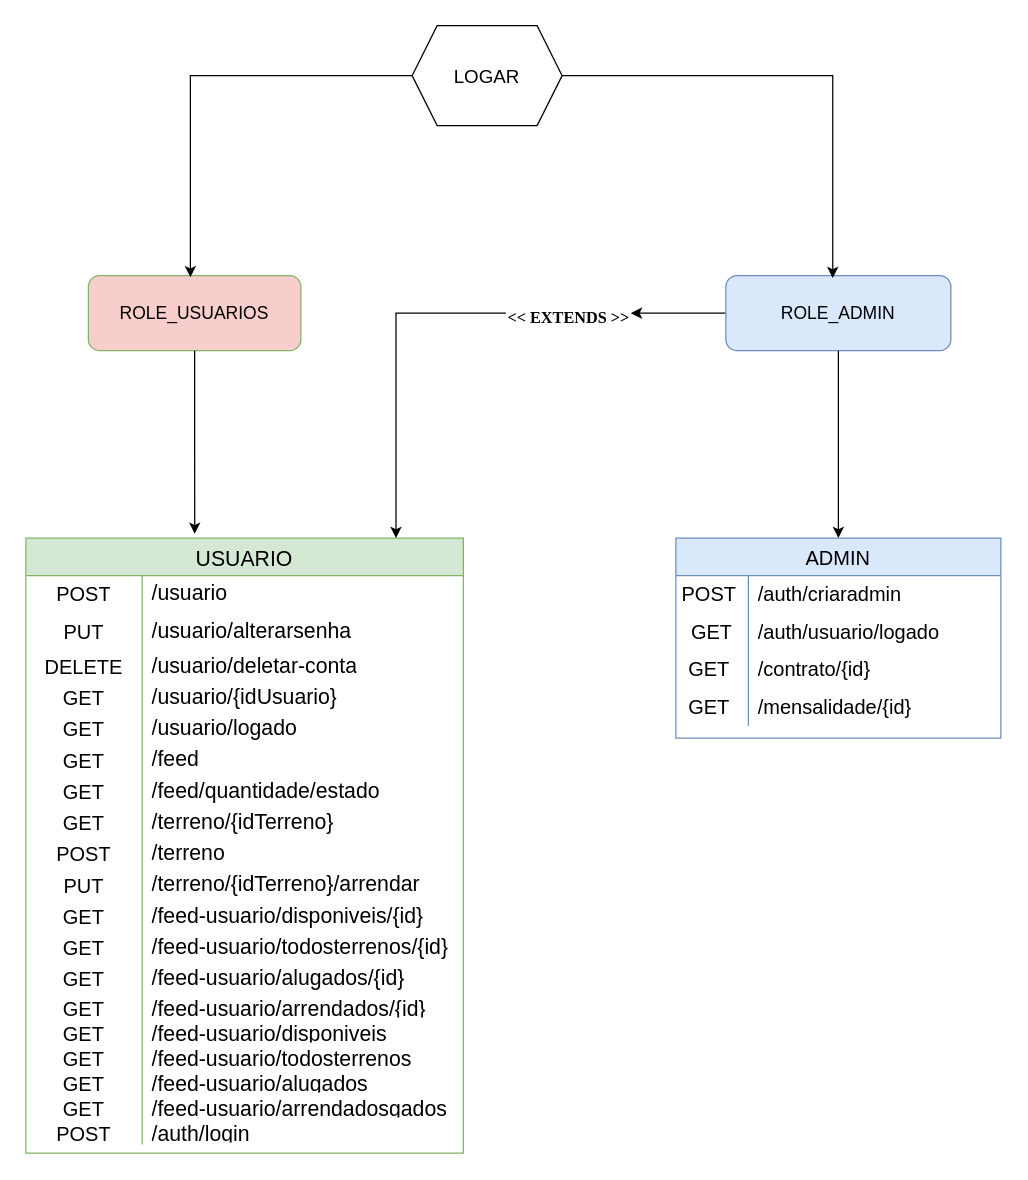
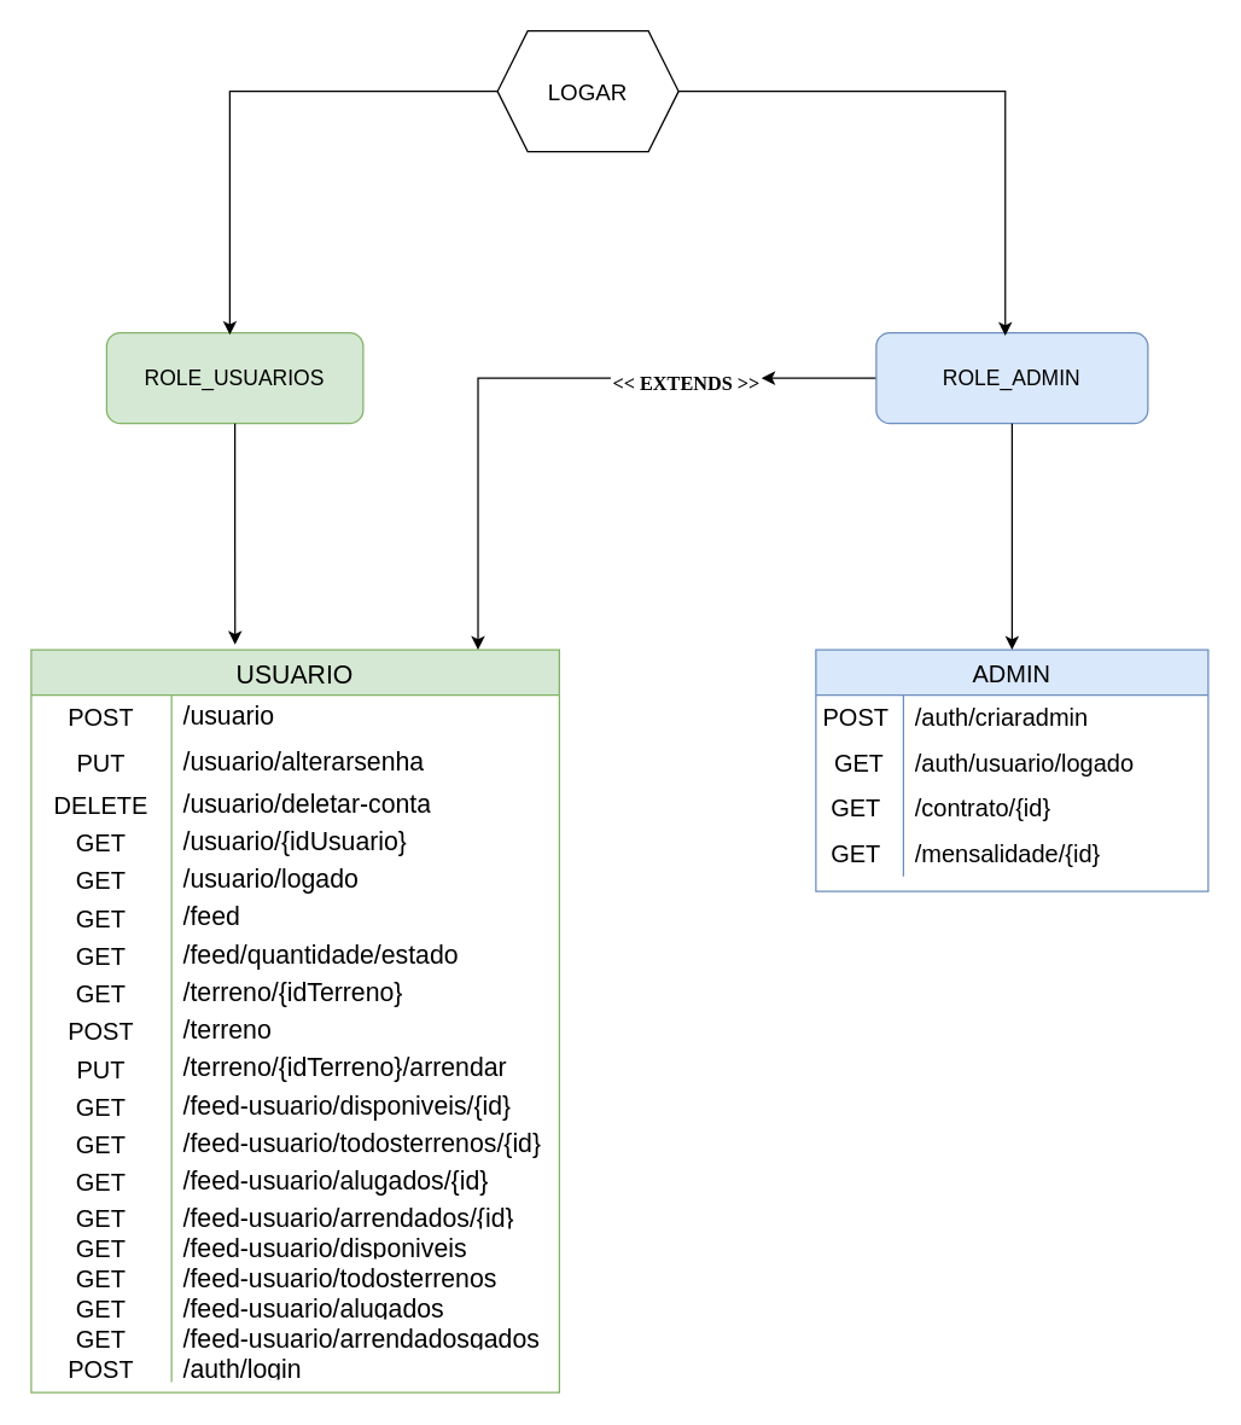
- <mxCell id="3" value="ROLE_USUARIOS" style="rounded=1;whiteSpace=wrap;html=1;fontSize=14;labelBackgroundColor=none;fillColor=#f8cecc;strokeColor=#82b366;" vertex="1" parent="1"><mxGeometry x="70" y="220" width="170" height="60" as="geometry" /></mxCell>
+ <mxCell id="3" value="ROLE_USUARIOS" style="rounded=1;whiteSpace=wrap;html=1;fontSize=14;labelBackgroundColor=none;fillColor=#d5e8d4;strokeColor=#82b366;" vertex="1" parent="1"><mxGeometry x="70" y="220" width="170" height="60" as="geometry" /></mxCell>
